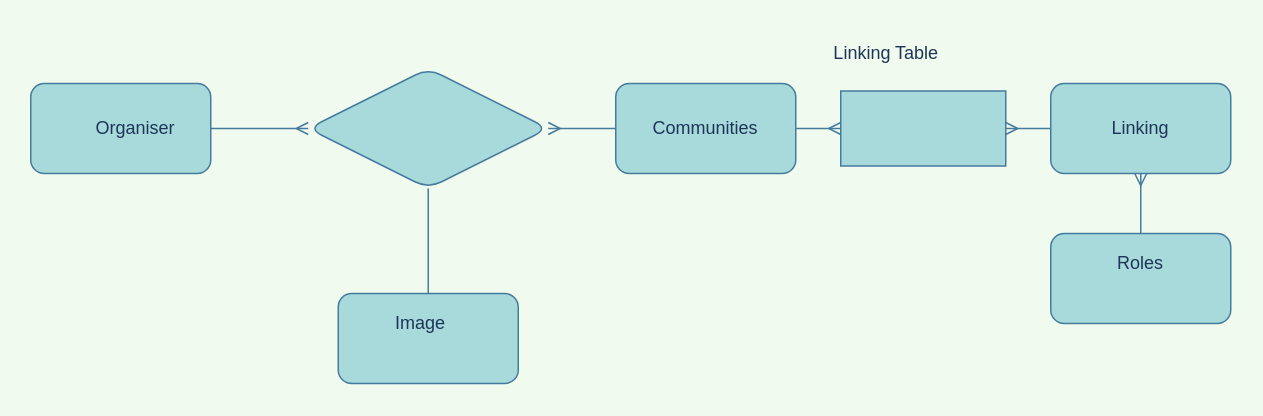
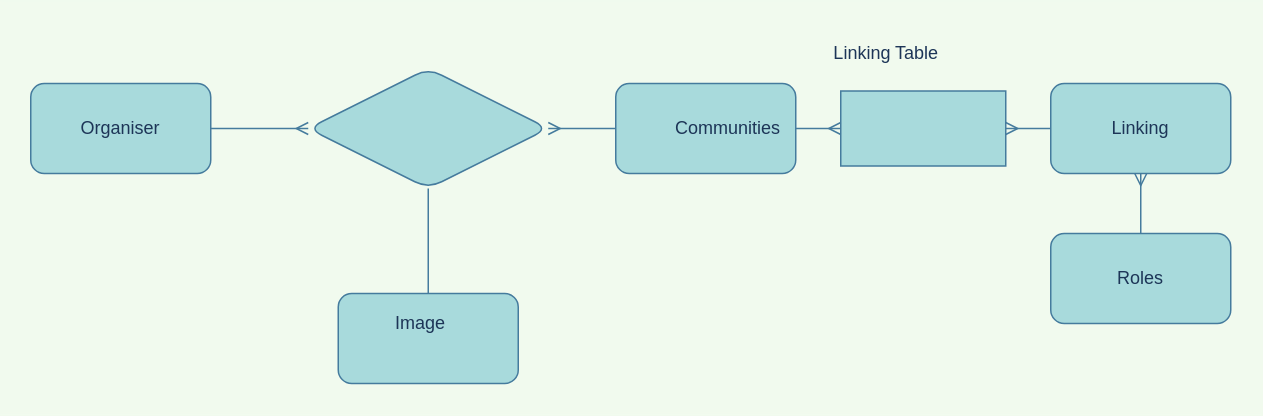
- <mxCell id="4" value="Organiser" style="text;html=1;strokeColor=none;fillColor=none;align=center;verticalAlign=middle;whiteSpace=wrap;rounded=0;sketch=0;fontColor=#1D3557;" parent="1" vertex="1"><mxGeometry x="60" y="70" width="60" height="30" as="geometry" /></mxCell>
+ <mxCell id="4" value="Organiser" style="text;html=1;strokeColor=none;fillColor=none;align=center;verticalAlign=middle;whiteSpace=wrap;rounded=0;sketch=0;fontColor=#1D3557;" parent="1" vertex="1"><mxGeometry x="50" y="70" width="60" height="30" as="geometry" /></mxCell>
- <mxCell id="8" value="Communities" style="text;html=1;strokeColor=none;fillColor=none;align=center;verticalAlign=middle;whiteSpace=wrap;rounded=0;sketch=0;fontColor=#1D3557;" parent="1" vertex="1"><mxGeometry x="440" y="70" width="60" height="30" as="geometry" /></mxCell>
+ <mxCell id="8" value="Communities" style="text;html=1;strokeColor=none;fillColor=none;align=center;verticalAlign=middle;whiteSpace=wrap;rounded=0;sketch=0;fontColor=#1D3557;" parent="1" vertex="1"><mxGeometry x="455" y="70" width="60" height="30" as="geometry" /></mxCell>
- <mxCell id="13" value="Roles" style="text;html=1;strokeColor=none;fillColor=none;align=center;verticalAlign=middle;whiteSpace=wrap;rounded=0;sketch=0;fontColor=#1D3557;" parent="1" vertex="1"><mxGeometry x="730" y="160" width="60" height="30" as="geometry" /></mxCell>
+ <mxCell id="13" value="Roles" style="text;html=1;strokeColor=none;fillColor=none;align=center;verticalAlign=middle;whiteSpace=wrap;rounded=0;sketch=0;fontColor=#1D3557;" parent="1" vertex="1"><mxGeometry x="730" y="170" width="60" height="30" as="geometry" /></mxCell>
